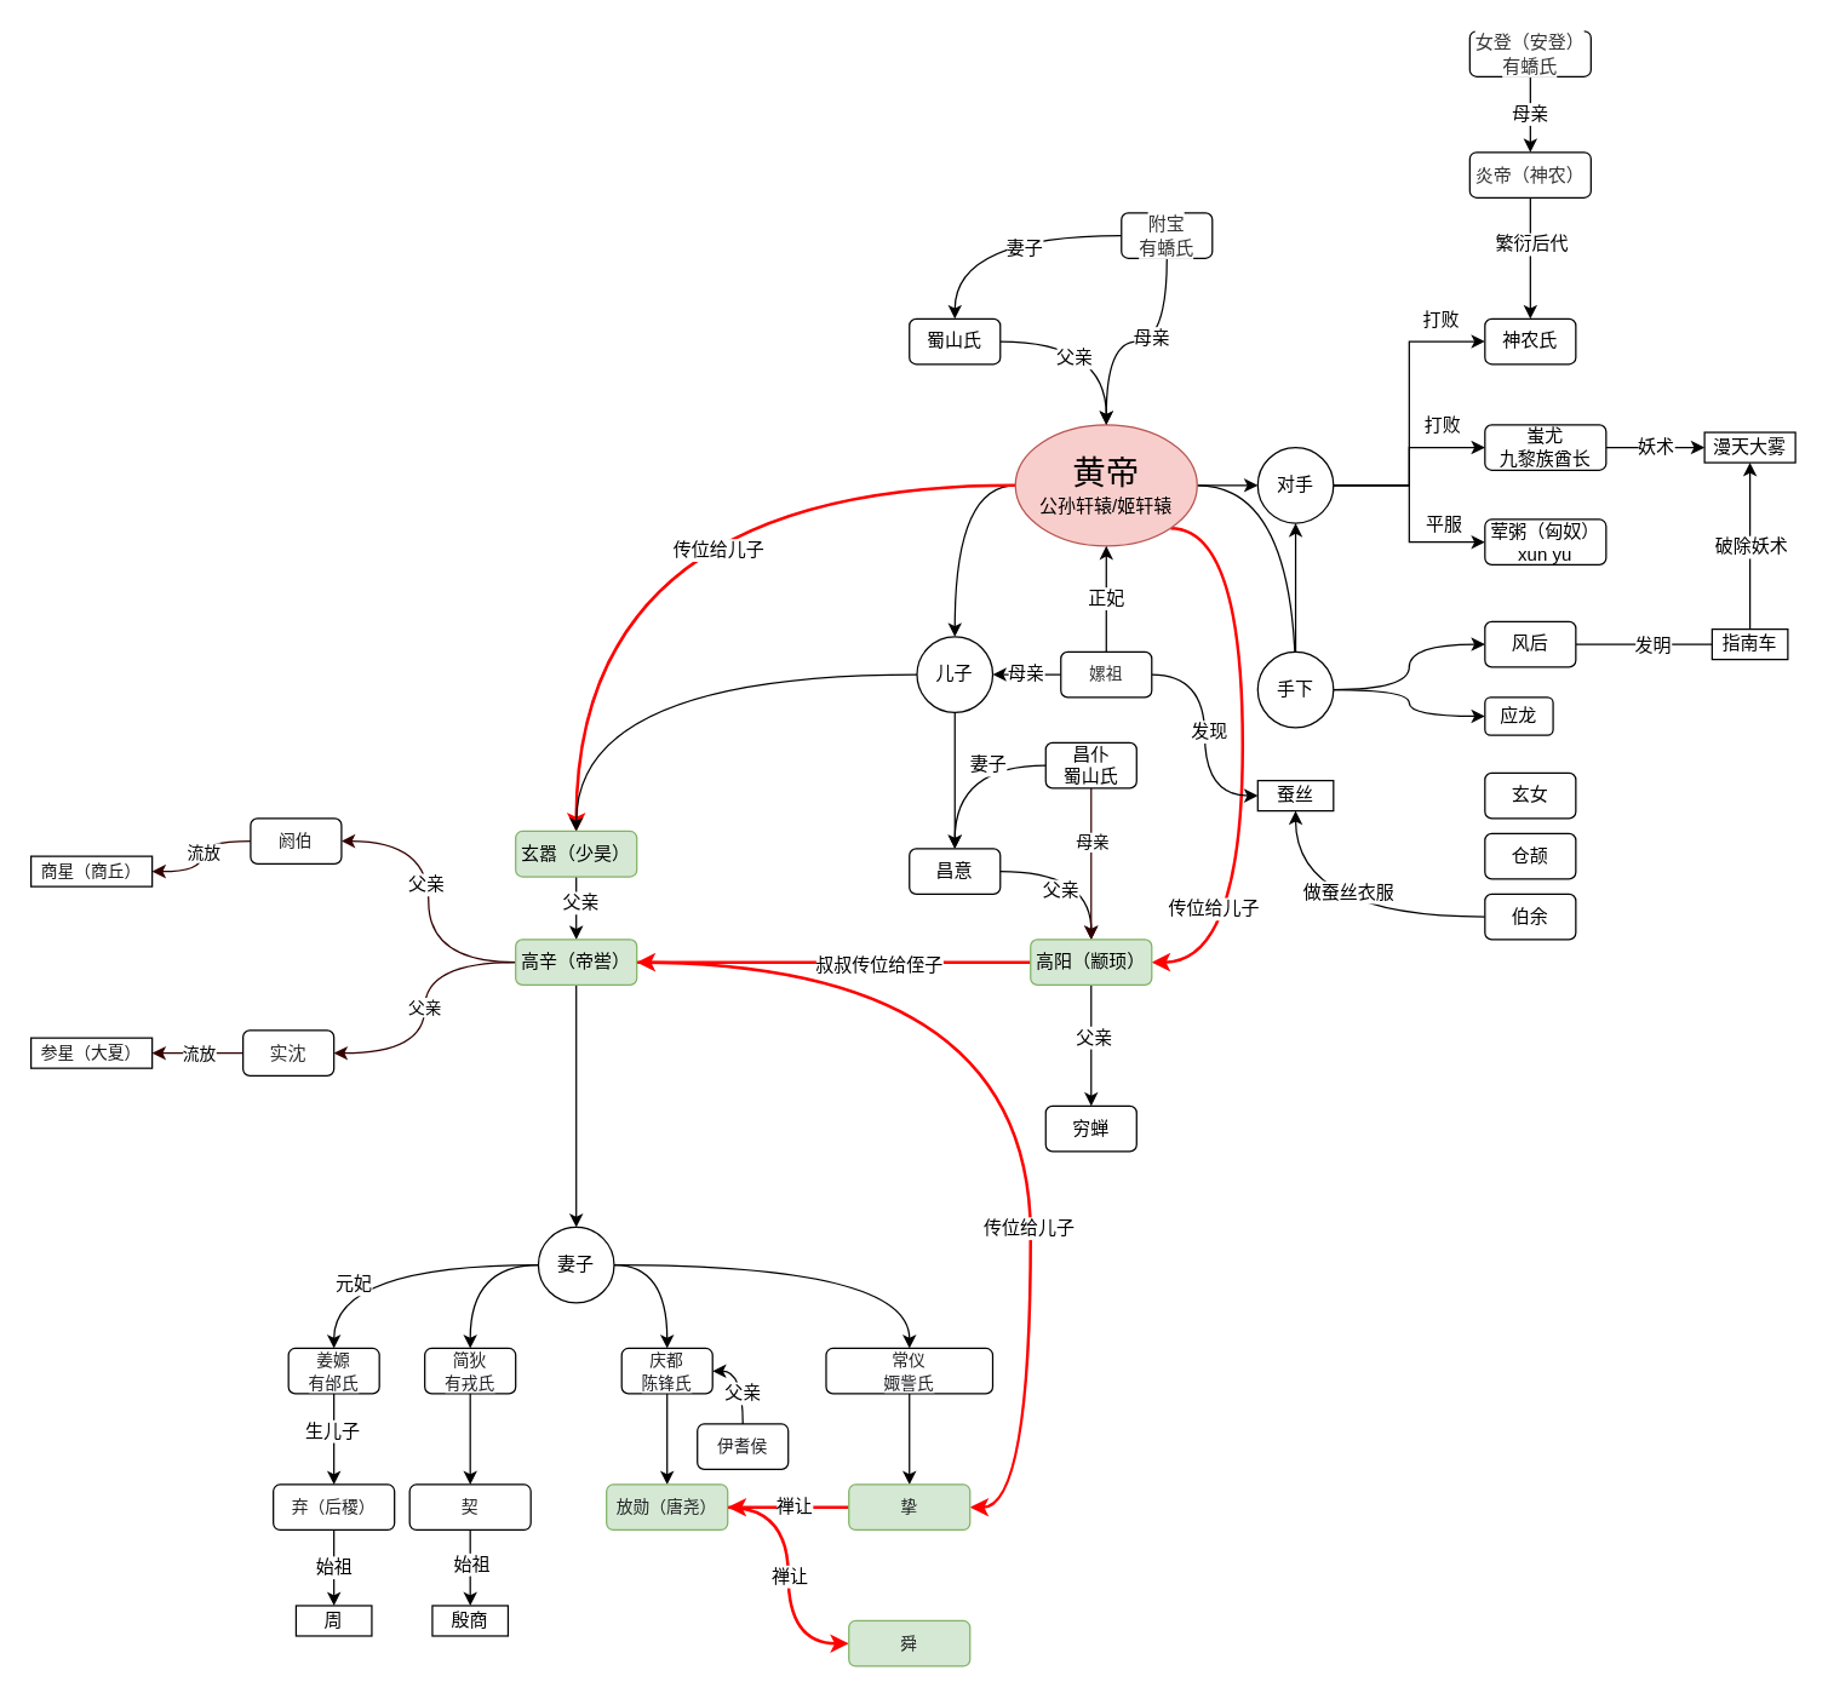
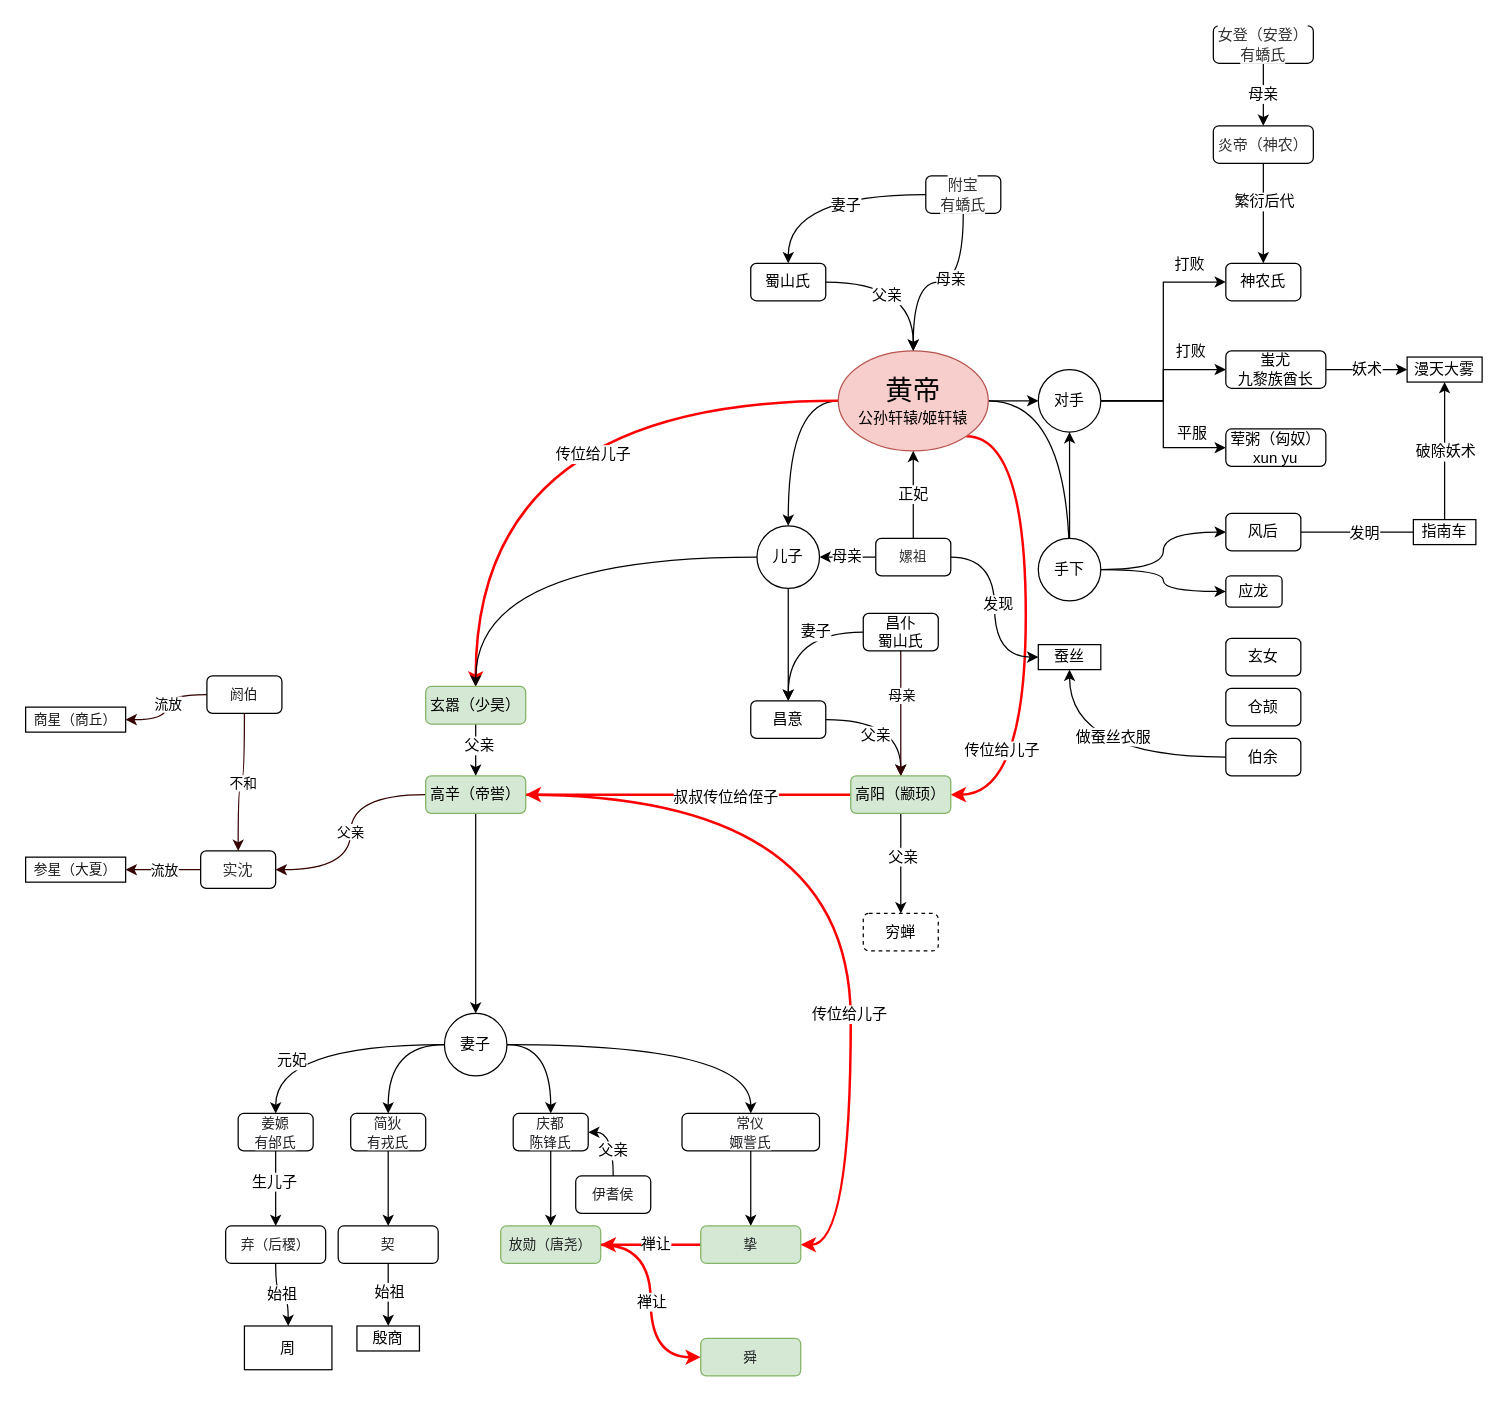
- <mxCell id="68" style="edgeStyle=orthogonalEdgeStyle;curved=1;rounded=0;orthogonalLoop=1;jettySize=auto;html=1;entryX=1;entryY=0.5;entryDx=0;entryDy=0;fontSize=12;strokeColor=#330000;strokeWidth=1;" edge="1" parent="1" source="71" target="118"><mxGeometry relative="1" as="geometry" /></mxCell>
- <mxCell id="69" value="父亲" style="edgeLabel;html=1;align=center;verticalAlign=middle;resizable=0;points=[];fontSize=12;" vertex="1" connectable="0" parent="68"><mxGeometry x="0.117" y="2" relative="1" as="geometry"><mxPoint as="offset" /></mxGeometry></mxCell>
+ <mxCell id="116" style="edgeStyle=orthogonalEdgeStyle;curved=1;rounded=0;orthogonalLoop=1;jettySize=auto;html=1;fontSize=11;strokeColor=#330000;strokeWidth=1;" edge="1" parent="1" source="118" target="121"><mxGeometry relative="1" as="geometry" /></mxCell>
+ <mxCell id="117" value="不和" style="edgeLabel;html=1;align=center;verticalAlign=middle;resizable=0;points=[];fontSize=11;" vertex="1" connectable="0" parent="116"><mxGeometry x="-0.011" relative="1" as="geometry"><mxPoint as="offset" /></mxGeometry></mxCell>
- <mxCell id="81" value="穷蝉" style="rounded=1;whiteSpace=wrap;html=1;fontSize=12;" vertex="1" parent="1"><mxGeometry x="690" y="730" width="60" height="30" as="geometry" /></mxCell>
+ <mxCell id="81" value="穷蝉" style="rounded=1;whiteSpace=wrap;html=1;fontSize=12;dashed=1;" vertex="1" parent="1"><mxGeometry x="690" y="730" width="60" height="30" as="geometry" /></mxCell>
- <mxCell id="111" value="周" style="rounded=0;whiteSpace=wrap;html=1;fontSize=12;" vertex="1" parent="1"><mxGeometry x="195" y="1060" width="50" height="20" as="geometry" /></mxCell>
+ <mxCell id="111" value="周" style="rounded=0;whiteSpace=wrap;html=1;fontSize=12;" vertex="1" parent="1"><mxGeometry x="195" y="1060" width="70" height="35" as="geometry" /></mxCell>
